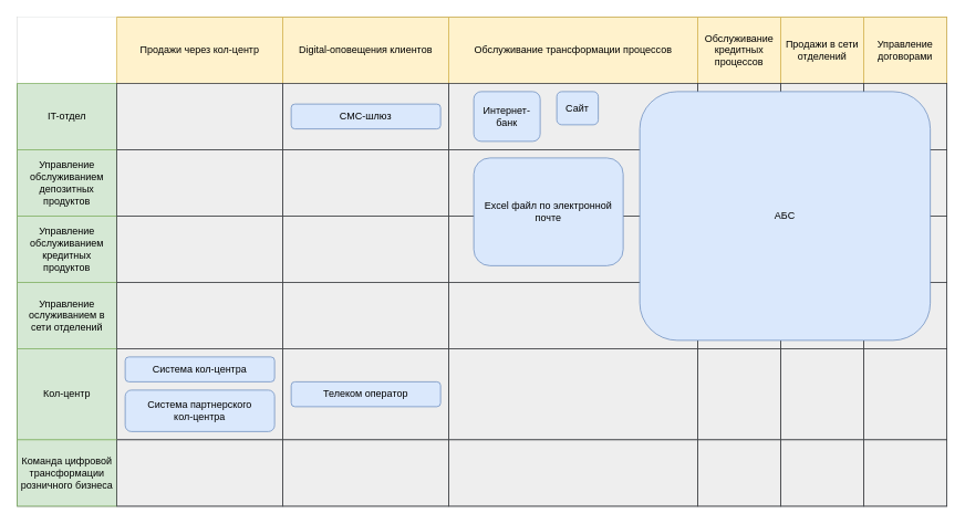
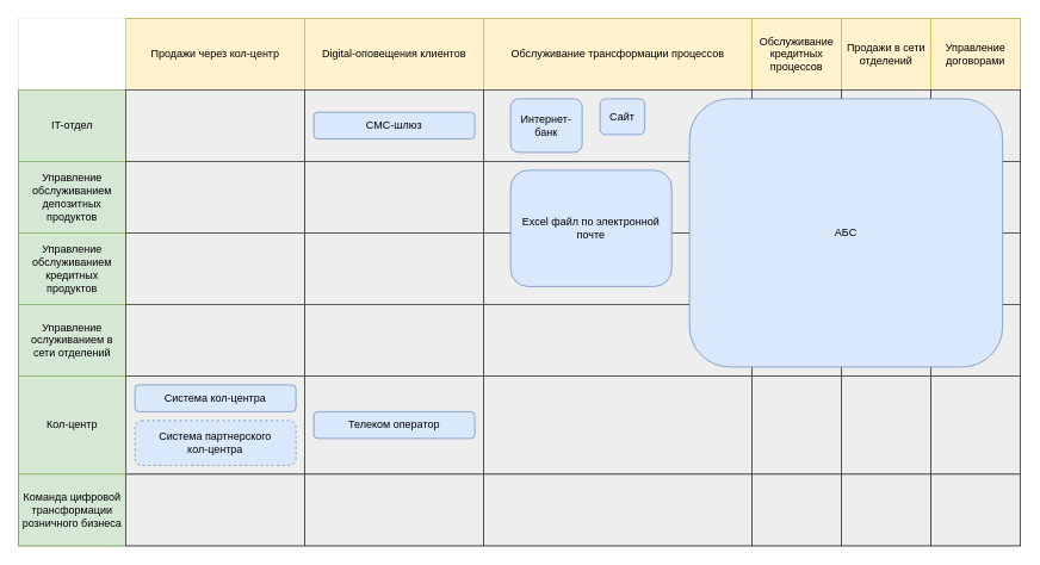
- <mxCell id="62" value="Система партнерского&lt;div&gt;кол-центра&lt;/div&gt;" style="rounded=1;whiteSpace=wrap;html=1;fillColor=#dae8fc;strokeColor=#6c8ebf;" parent="1" vertex="1"><mxGeometry x="150" y="470" width="180" height="50" as="geometry" /></mxCell>
+ <mxCell id="62" value="Система партнерского&lt;div&gt;кол-центра&lt;/div&gt;" style="rounded=1;whiteSpace=wrap;html=1;fillColor=#dae8fc;strokeColor=#6c8ebf;dashed=1;" parent="1" vertex="1"><mxGeometry x="150" y="470" width="180" height="50" as="geometry" /></mxCell>
